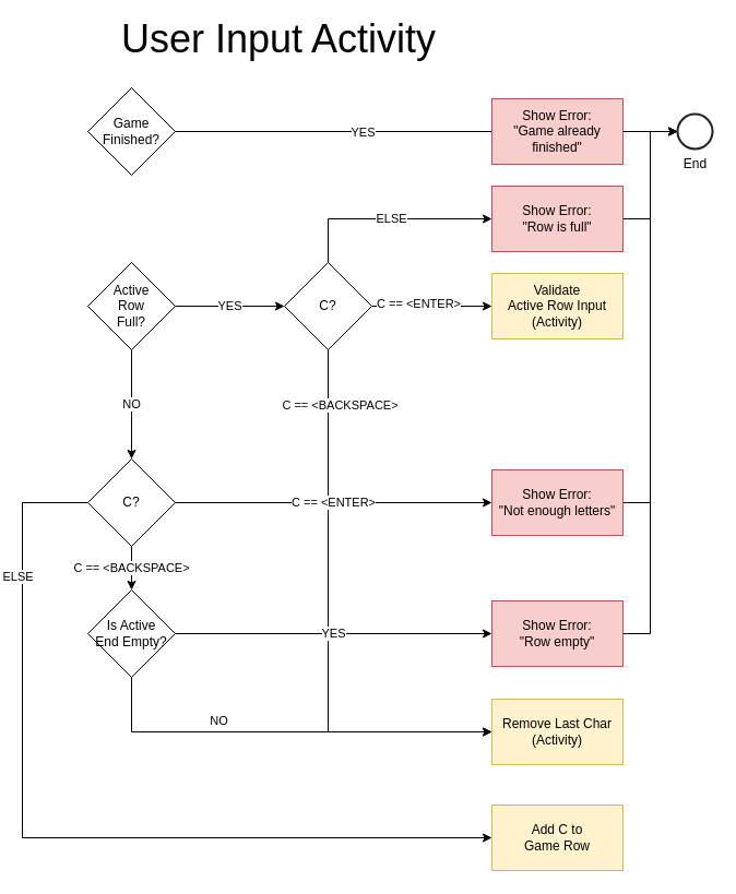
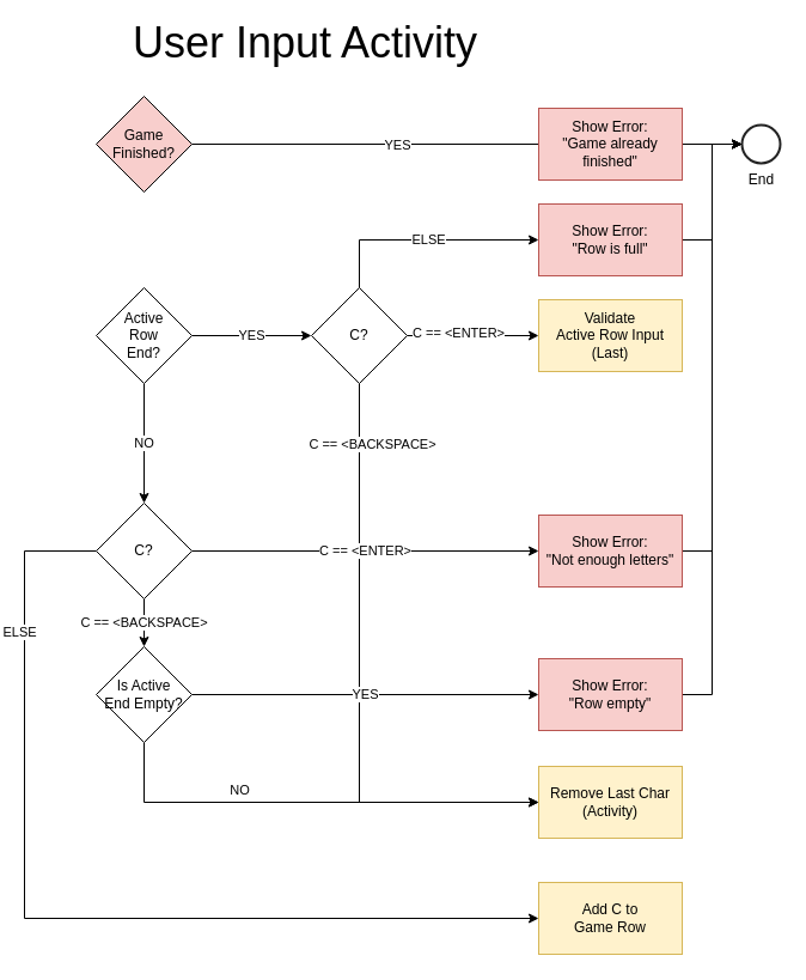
- <mxCell id="4" value="Game&lt;br&gt;Finished?" style="rhombus;whiteSpace=wrap;html=1;" vertex="1" parent="1"><mxGeometry x="80" y="80" width="80" height="80" as="geometry" /></mxCell>
+ <mxCell id="4" value="Game&lt;br&gt;Finished?" style="rhombus;whiteSpace=wrap;html=1;fillColor=#f8cecc;" vertex="1" parent="1"><mxGeometry x="80" y="80" width="80" height="80" as="geometry" /></mxCell>
- <mxCell id="10" value="Active&lt;br&gt;Row&lt;br&gt;Full?" style="rhombus;whiteSpace=wrap;html=1;" vertex="1" parent="1"><mxGeometry x="80" y="240" width="80" height="80" as="geometry" /></mxCell>
+ <mxCell id="10" value="Active&lt;br&gt;Row&lt;br&gt;End?" style="rhombus;whiteSpace=wrap;html=1;" vertex="1" parent="1"><mxGeometry x="80" y="240" width="80" height="80" as="geometry" /></mxCell>
- <mxCell id="18" value="Validate&lt;br&gt;Active Row Input&lt;br&gt;(Activity)" style="whiteSpace=wrap;html=1;fillColor=#fff2cc;strokeColor=#d6b656;" vertex="1" parent="1"><mxGeometry x="450" y="250" width="120" height="60" as="geometry" /></mxCell>
+ <mxCell id="18" value="Validate&lt;br&gt;Active Row Input&lt;br&gt;(Last)" style="whiteSpace=wrap;html=1;fillColor=#fff2cc;strokeColor=#d6b656;" vertex="1" parent="1"><mxGeometry x="450" y="250" width="120" height="60" as="geometry" /></mxCell>
